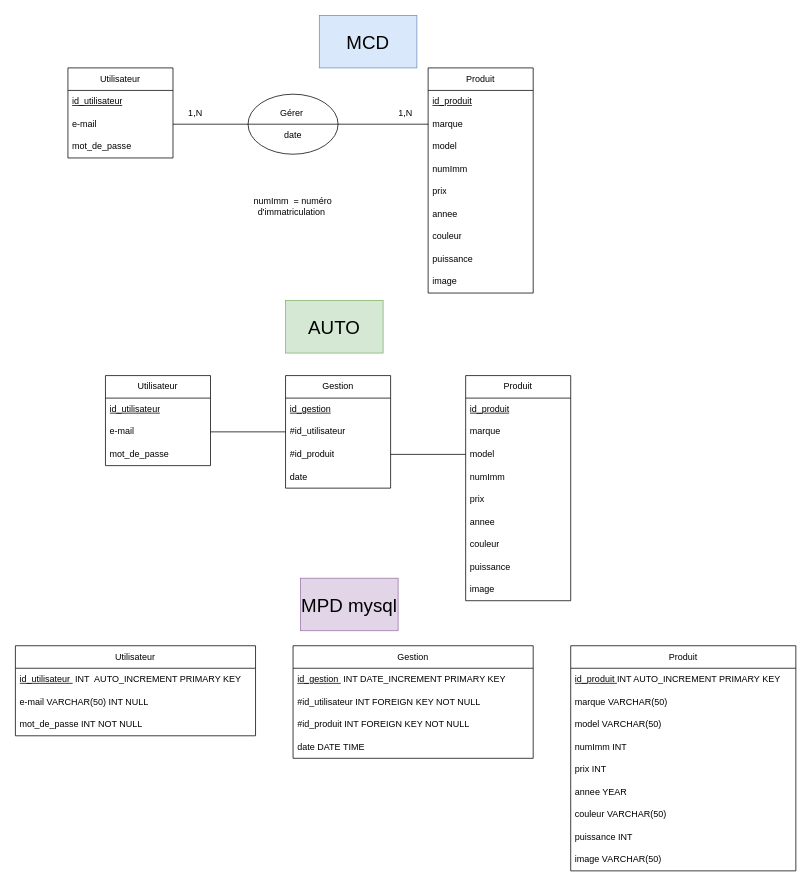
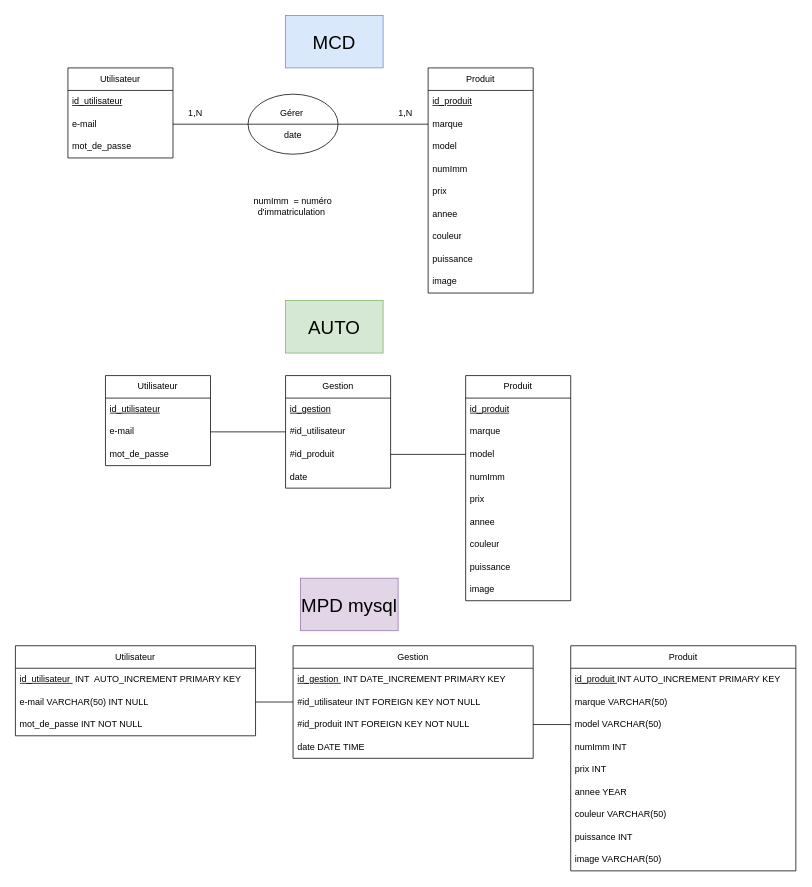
- <mxCell id="66" value="MCD" style="text;html=1;align=center;verticalAlign=middle;whiteSpace=wrap;rounded=0;fillColor=#dae8fc;strokeColor=#6c8ebf;fontSize=25;" vertex="1" parent="1"><mxGeometry x="425" y="20" width="130" height="70" as="geometry" /></mxCell>
+ <mxCell id="66" value="MCD" style="text;html=1;align=center;verticalAlign=middle;whiteSpace=wrap;rounded=0;fillColor=#dae8fc;strokeColor=#6c8ebf;fontSize=25;" vertex="1" parent="1"><mxGeometry x="380" y="20" width="130" height="70" as="geometry" /></mxCell>
+ <mxCell id="64" value="" style="endArrow=none;html=1;rounded=0;entryX=0;entryY=0.5;entryDx=0;entryDy=0;exitX=1;exitY=0.5;exitDx=0;exitDy=0;" edge="1" parent="1" source="47" target="61"><mxGeometry width="50" height="50" relative="1" as="geometry"><mxPoint x="290" y="930" as="sourcePoint" /><mxPoint x="340" y="880" as="targetPoint" /><Array as="points" /></mxGeometry></mxCell>
+ <mxCell id="65" value="" style="endArrow=none;html=1;rounded=0;exitX=1;exitY=0.5;exitDx=0;exitDy=0;entryX=0;entryY=0.5;entryDx=0;entryDy=0;" edge="1" parent="1" source="62" target="52"><mxGeometry width="50" height="50" relative="1" as="geometry"><mxPoint x="540" y="1080" as="sourcePoint" /><mxPoint x="590" y="1030" as="targetPoint" /></mxGeometry></mxCell>
